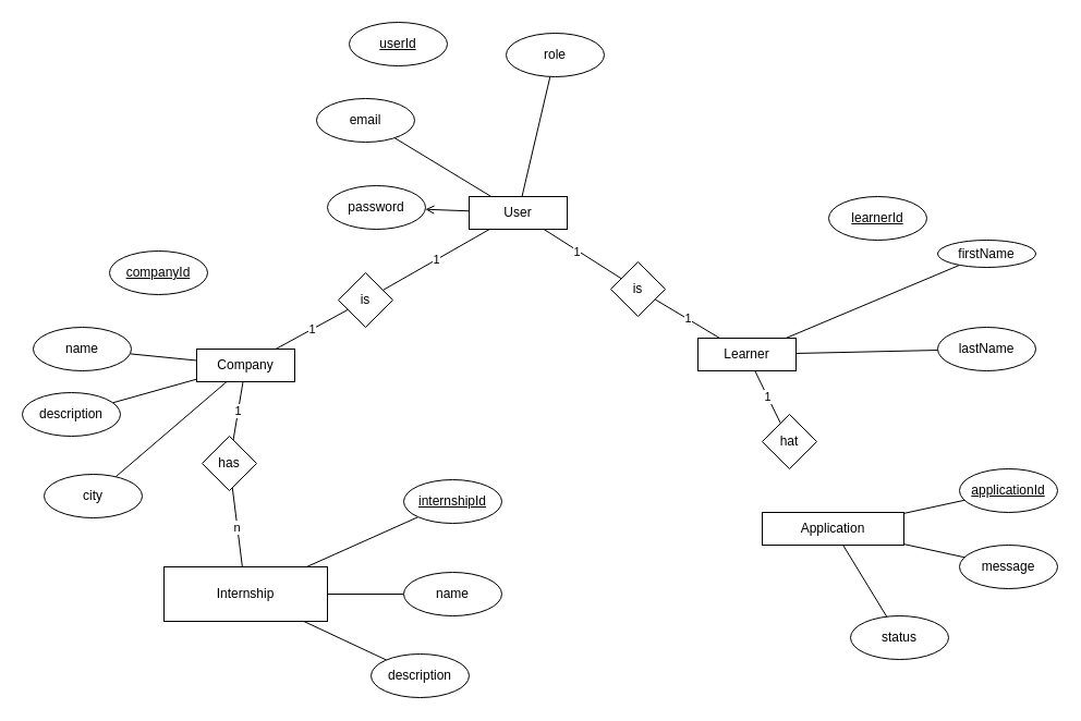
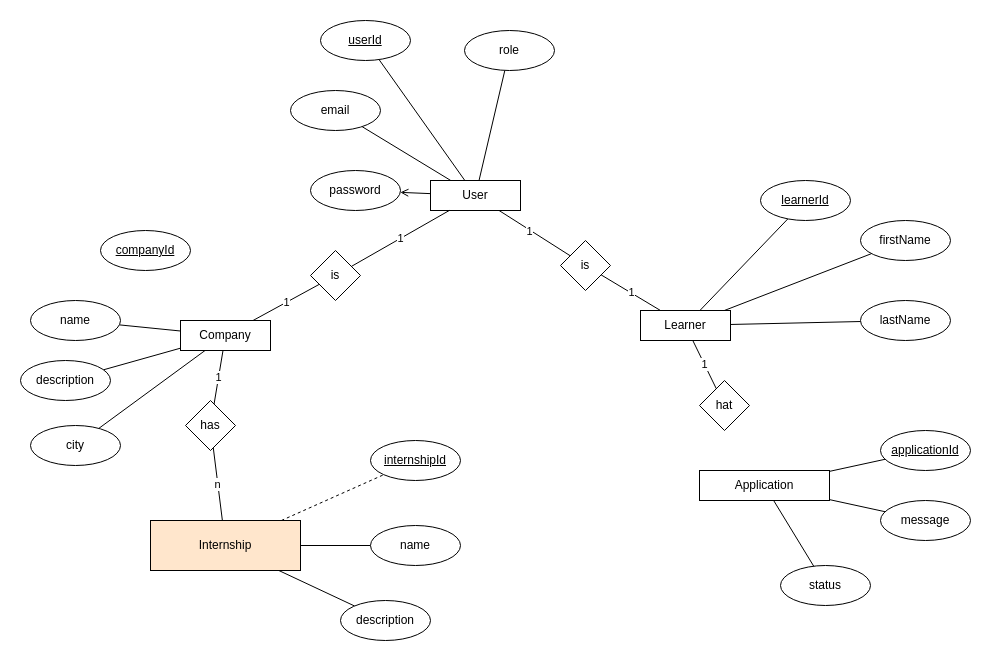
+ <mxCell id="2" style="edgeStyle=none;html=1;endArrow=none;endFill=0;" parent="1" source="8" target="11" edge="1"><mxGeometry relative="1" as="geometry" /></mxCell>
- <mxCell id="9" value="password" style="ellipse;whiteSpace=wrap;html=1;" parent="1" vertex="1"><mxGeometry x="300" y="170" width="90" height="40" as="geometry" /></mxCell>
+ <mxCell id="9" value="password" style="ellipse;whiteSpace=wrap;html=1;" parent="1" vertex="1"><mxGeometry x="310" y="170" width="90" height="40" as="geometry" /></mxCell>
- <mxCell id="29" value="firstName" style="ellipse;whiteSpace=wrap;html=1;" parent="1" vertex="1"><mxGeometry x="860" y="220" width="90" height="25" as="geometry" /></mxCell>
+ <mxCell id="29" value="firstName" style="ellipse;whiteSpace=wrap;html=1;" parent="1" vertex="1"><mxGeometry x="860" y="220" width="90" height="40" as="geometry" /></mxCell>
+ <mxCell id="23" style="edgeStyle=none;html=1;endArrow=none;endFill=0;" parent="1" source="26" target="28" edge="1"><mxGeometry relative="1" as="geometry" /></mxCell>
- <mxCell id="30" value="city" style="ellipse;whiteSpace=wrap;html=1;" parent="1" vertex="1"><mxGeometry x="40" y="435" width="90" height="40" as="geometry" /></mxCell>
+ <mxCell id="30" value="city" style="ellipse;whiteSpace=wrap;html=1;" parent="1" vertex="1"><mxGeometry x="30" y="425" width="90" height="40" as="geometry" /></mxCell>
- <mxCell id="35" style="edgeStyle=none;html=1;endArrow=none;endFill=0;" parent="1" source="38" target="48" edge="1"><mxGeometry relative="1" as="geometry" /></mxCell>
+ <mxCell id="35" style="edgeStyle=none;html=1;endArrow=none;endFill=0;dashed=1;" parent="1" source="38" target="48" edge="1"><mxGeometry relative="1" as="geometry" /></mxCell>
- <mxCell id="38" value="Internship" style="rounded=0;whiteSpace=wrap;html=1;" parent="1" vertex="1"><mxGeometry x="150" y="520" width="150" height="50" as="geometry" /></mxCell>
+ <mxCell id="38" value="Internship" style="rounded=0;whiteSpace=wrap;html=1;fillColor=#ffe6cc;" parent="1" vertex="1"><mxGeometry x="150" y="520" width="150" height="50" as="geometry" /></mxCell>
